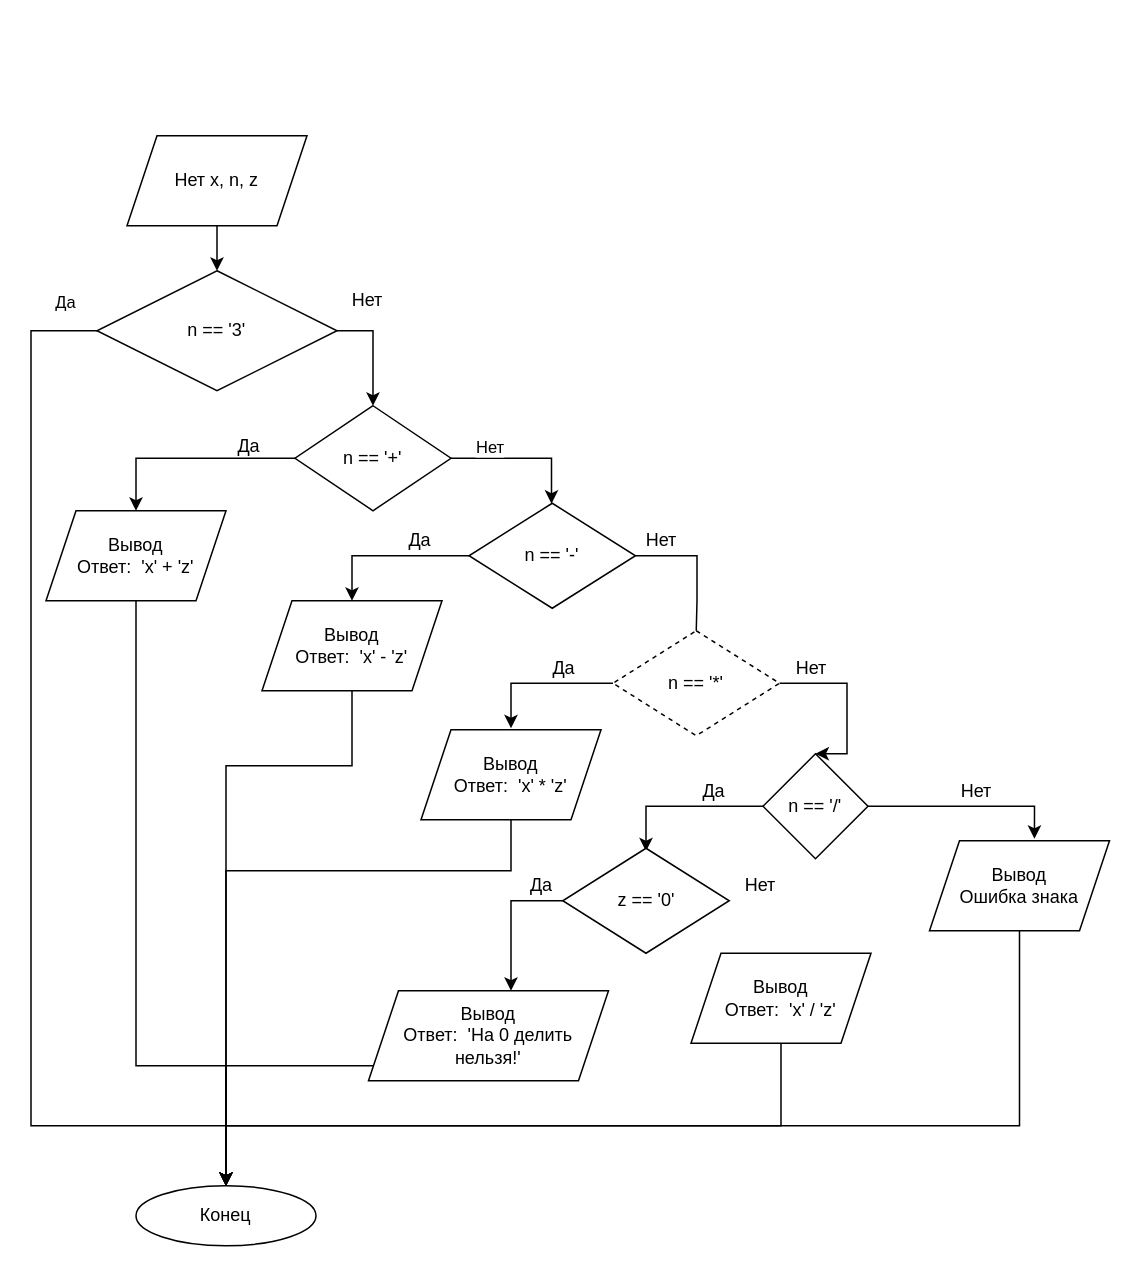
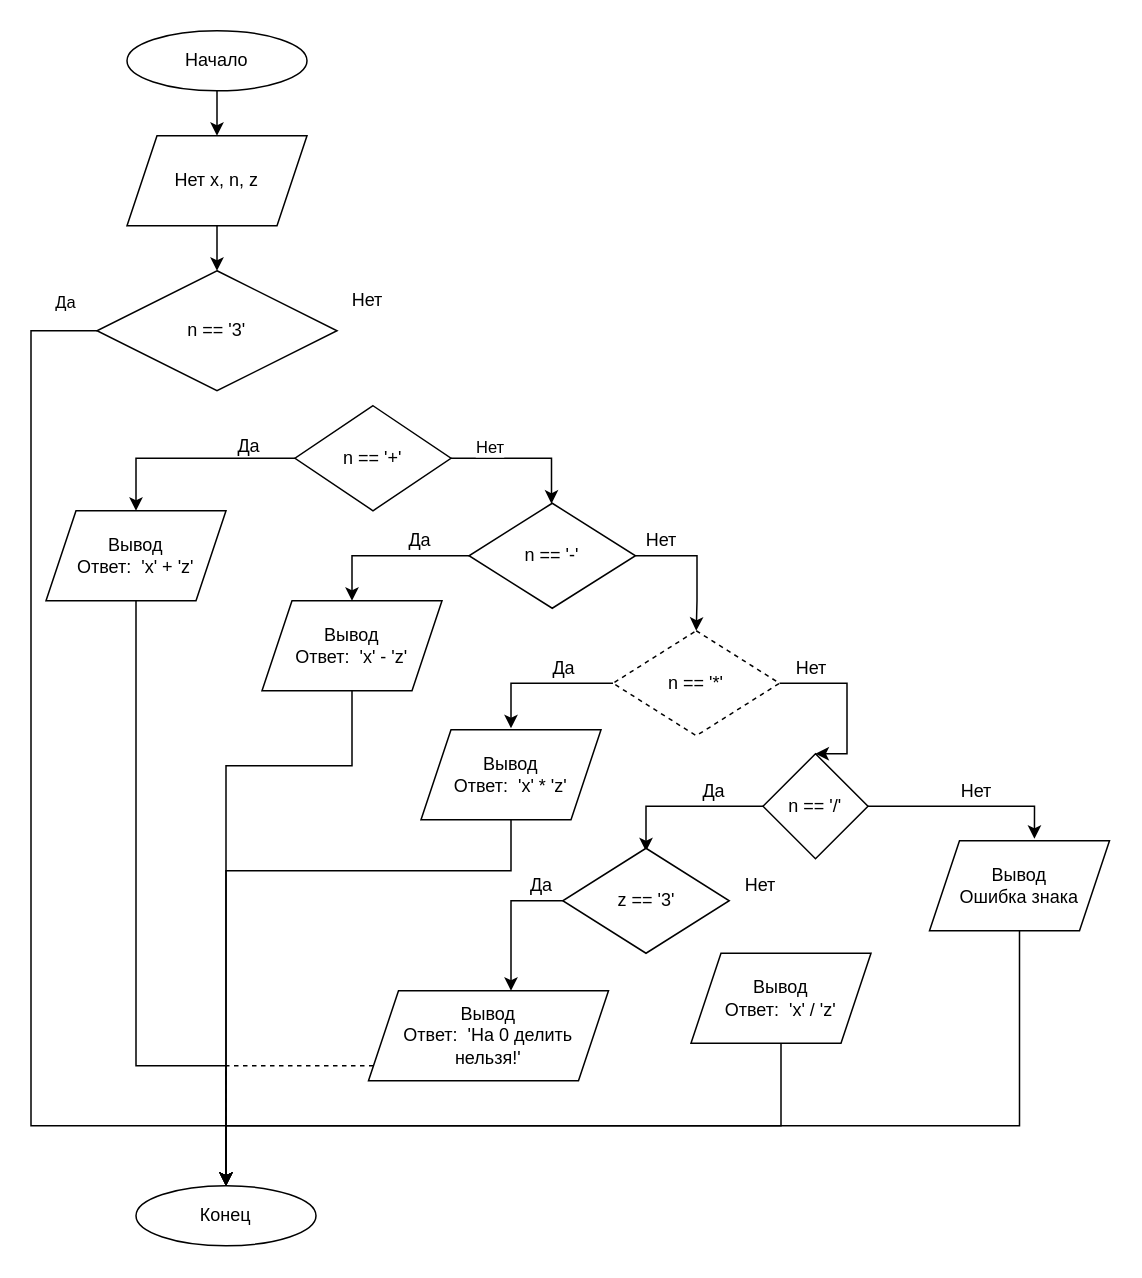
+ <mxCell id="3" value="Начало" style="ellipse;whiteSpace=wrap;html=1;" vertex="1" parent="1"><mxGeometry x="84" y="20" width="120" height="40" as="geometry" /></mxCell>
+ <mxCell id="2" value="" style="edgeStyle=orthogonalEdgeStyle;rounded=0;orthogonalLoop=1;jettySize=auto;html=1;" edge="1" parent="1" source="3" target="5"><mxGeometry relative="1" as="geometry" /></mxCell>
- <mxCell id="10" style="edgeStyle=orthogonalEdgeStyle;rounded=0;orthogonalLoop=1;jettySize=auto;html=1;entryX=0.5;entryY=0;entryDx=0;entryDy=0;" edge="1" parent="1" source="13" target="9"><mxGeometry relative="1" as="geometry"><Array as="points"><mxPoint x="248" y="220" /></Array></mxGeometry></mxCell>
- <mxCell id="17" style="edgeStyle=orthogonalEdgeStyle;rounded=0;orthogonalLoop=1;jettySize=auto;html=1;entryX=0.5;entryY=0;entryDx=0;entryDy=0;endArrow=none;" edge="1" parent="1" source="18" target="22"><mxGeometry relative="1" as="geometry"><Array as="points"><mxPoint x="464" y="370" /><mxPoint x="464" y="400" /></Array></mxGeometry></mxCell>
+ <mxCell id="17" style="edgeStyle=orthogonalEdgeStyle;rounded=0;orthogonalLoop=1;jettySize=auto;html=1;entryX=0.5;entryY=0;entryDx=0;entryDy=0;" edge="1" parent="1" source="18" target="22"><mxGeometry relative="1" as="geometry"><Array as="points"><mxPoint x="464" y="370" /><mxPoint x="464" y="400" /></Array></mxGeometry></mxCell>
- <mxCell id="38" value="z == '0'" style="rhombus;whiteSpace=wrap;html=1;" vertex="1" parent="1"><mxGeometry x="374.5" y="565" width="111" height="70" as="geometry" /></mxCell>
+ <mxCell id="38" value="z == '3'" style="rhombus;whiteSpace=wrap;html=1;" vertex="1" parent="1"><mxGeometry x="374.5" y="565" width="111" height="70" as="geometry" /></mxCell>
- <mxCell id="39" style="edgeStyle=orthogonalEdgeStyle;rounded=0;orthogonalLoop=1;jettySize=auto;html=1;entryX=0.5;entryY=0;entryDx=0;entryDy=0;" edge="1" parent="1" source="40" target="15"><mxGeometry relative="1" as="geometry"><Array as="points"><mxPoint x="340" y="710" /><mxPoint x="150" y="710" /></Array></mxGeometry></mxCell>
+ <mxCell id="39" style="edgeStyle=orthogonalEdgeStyle;rounded=0;orthogonalLoop=1;jettySize=auto;html=1;entryX=0.5;entryY=0;entryDx=0;entryDy=0;dashed=1;" edge="1" parent="1" source="40" target="15"><mxGeometry relative="1" as="geometry"><Array as="points"><mxPoint x="340" y="710" /><mxPoint x="150" y="710" /></Array></mxGeometry></mxCell>
